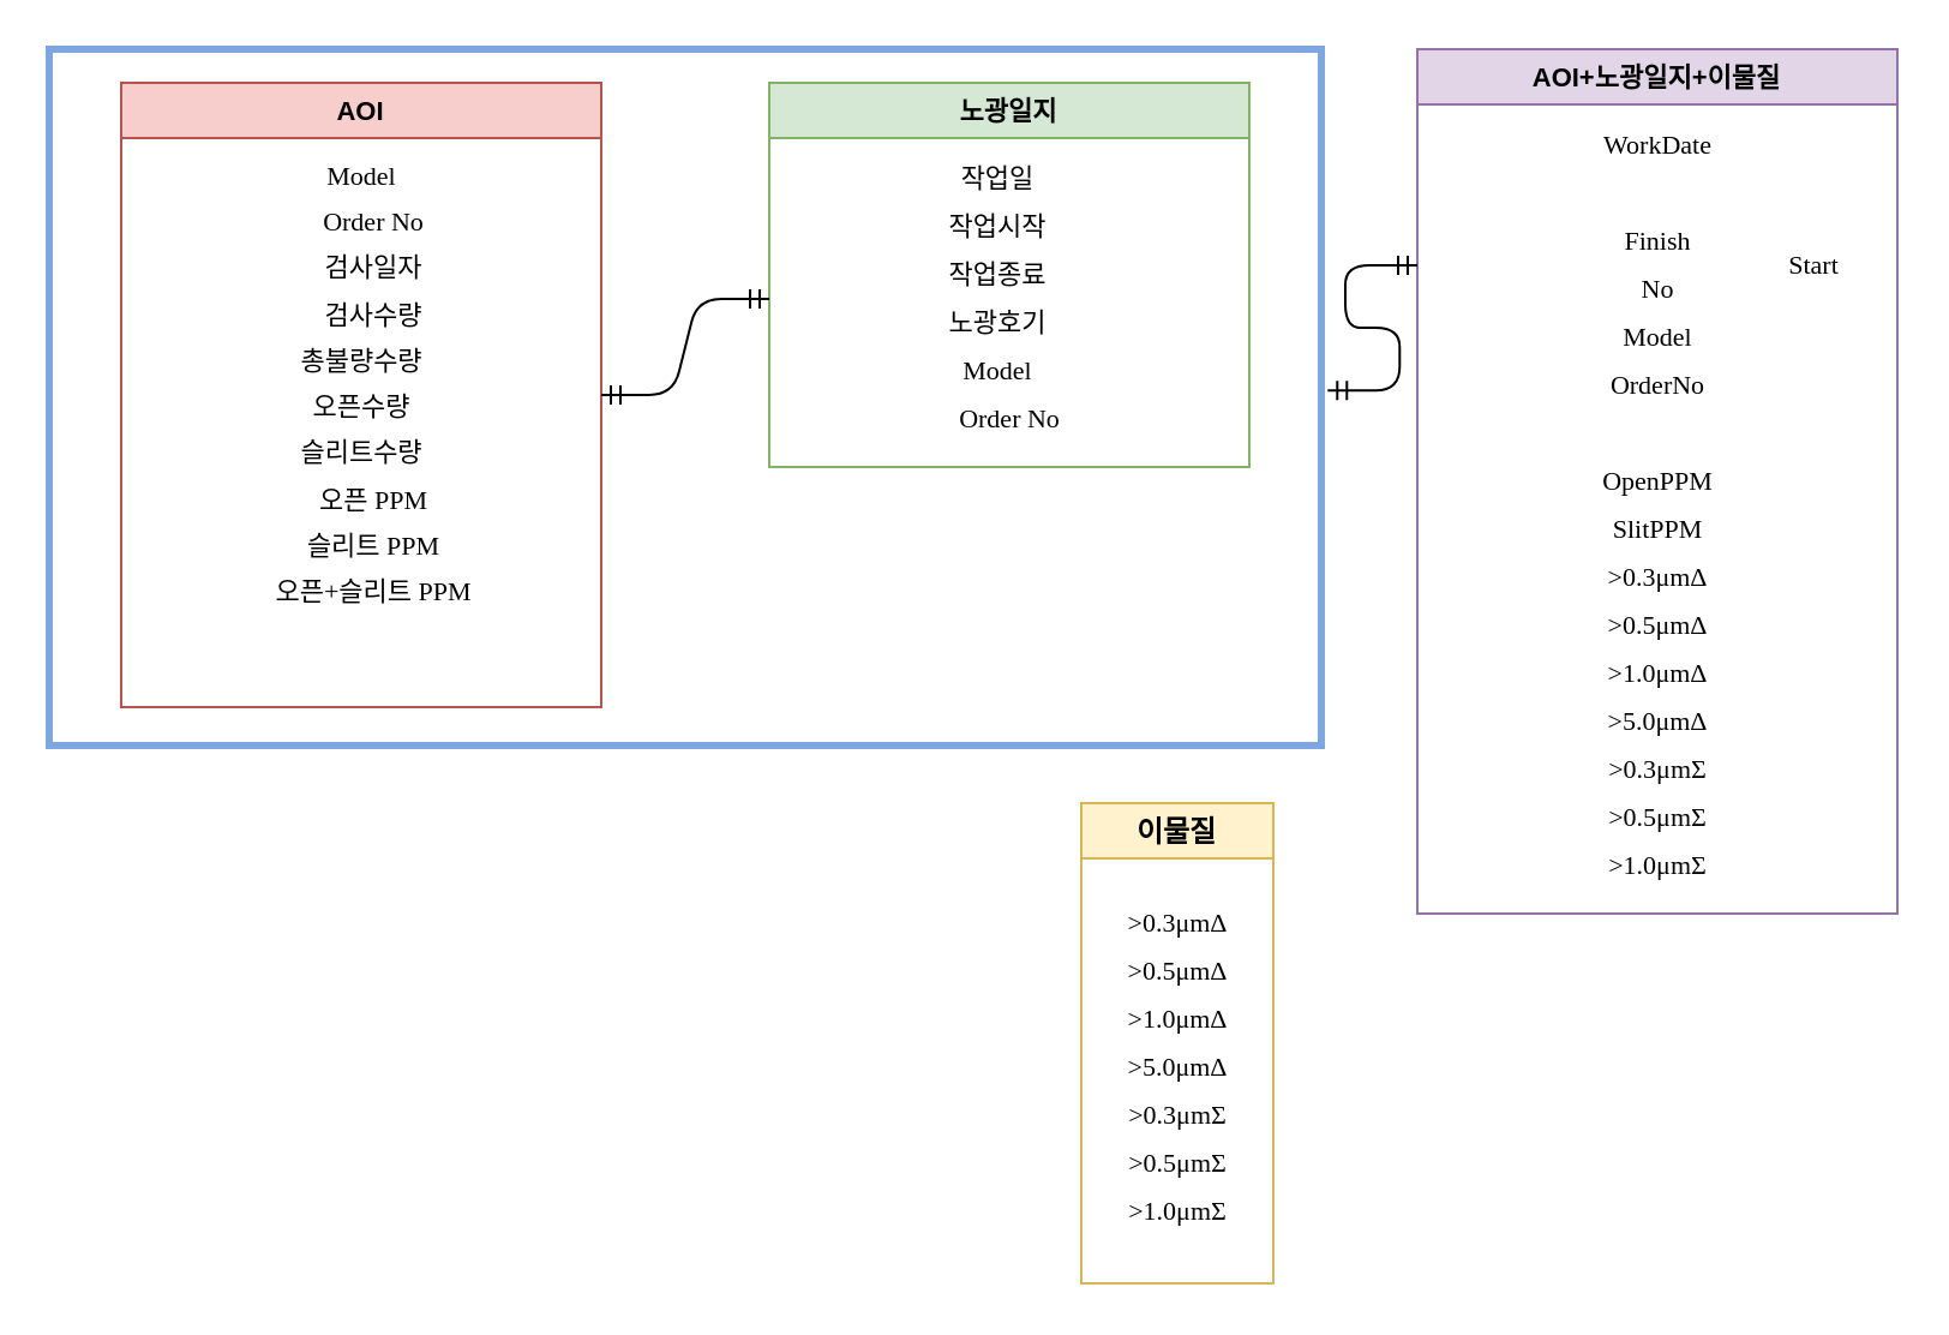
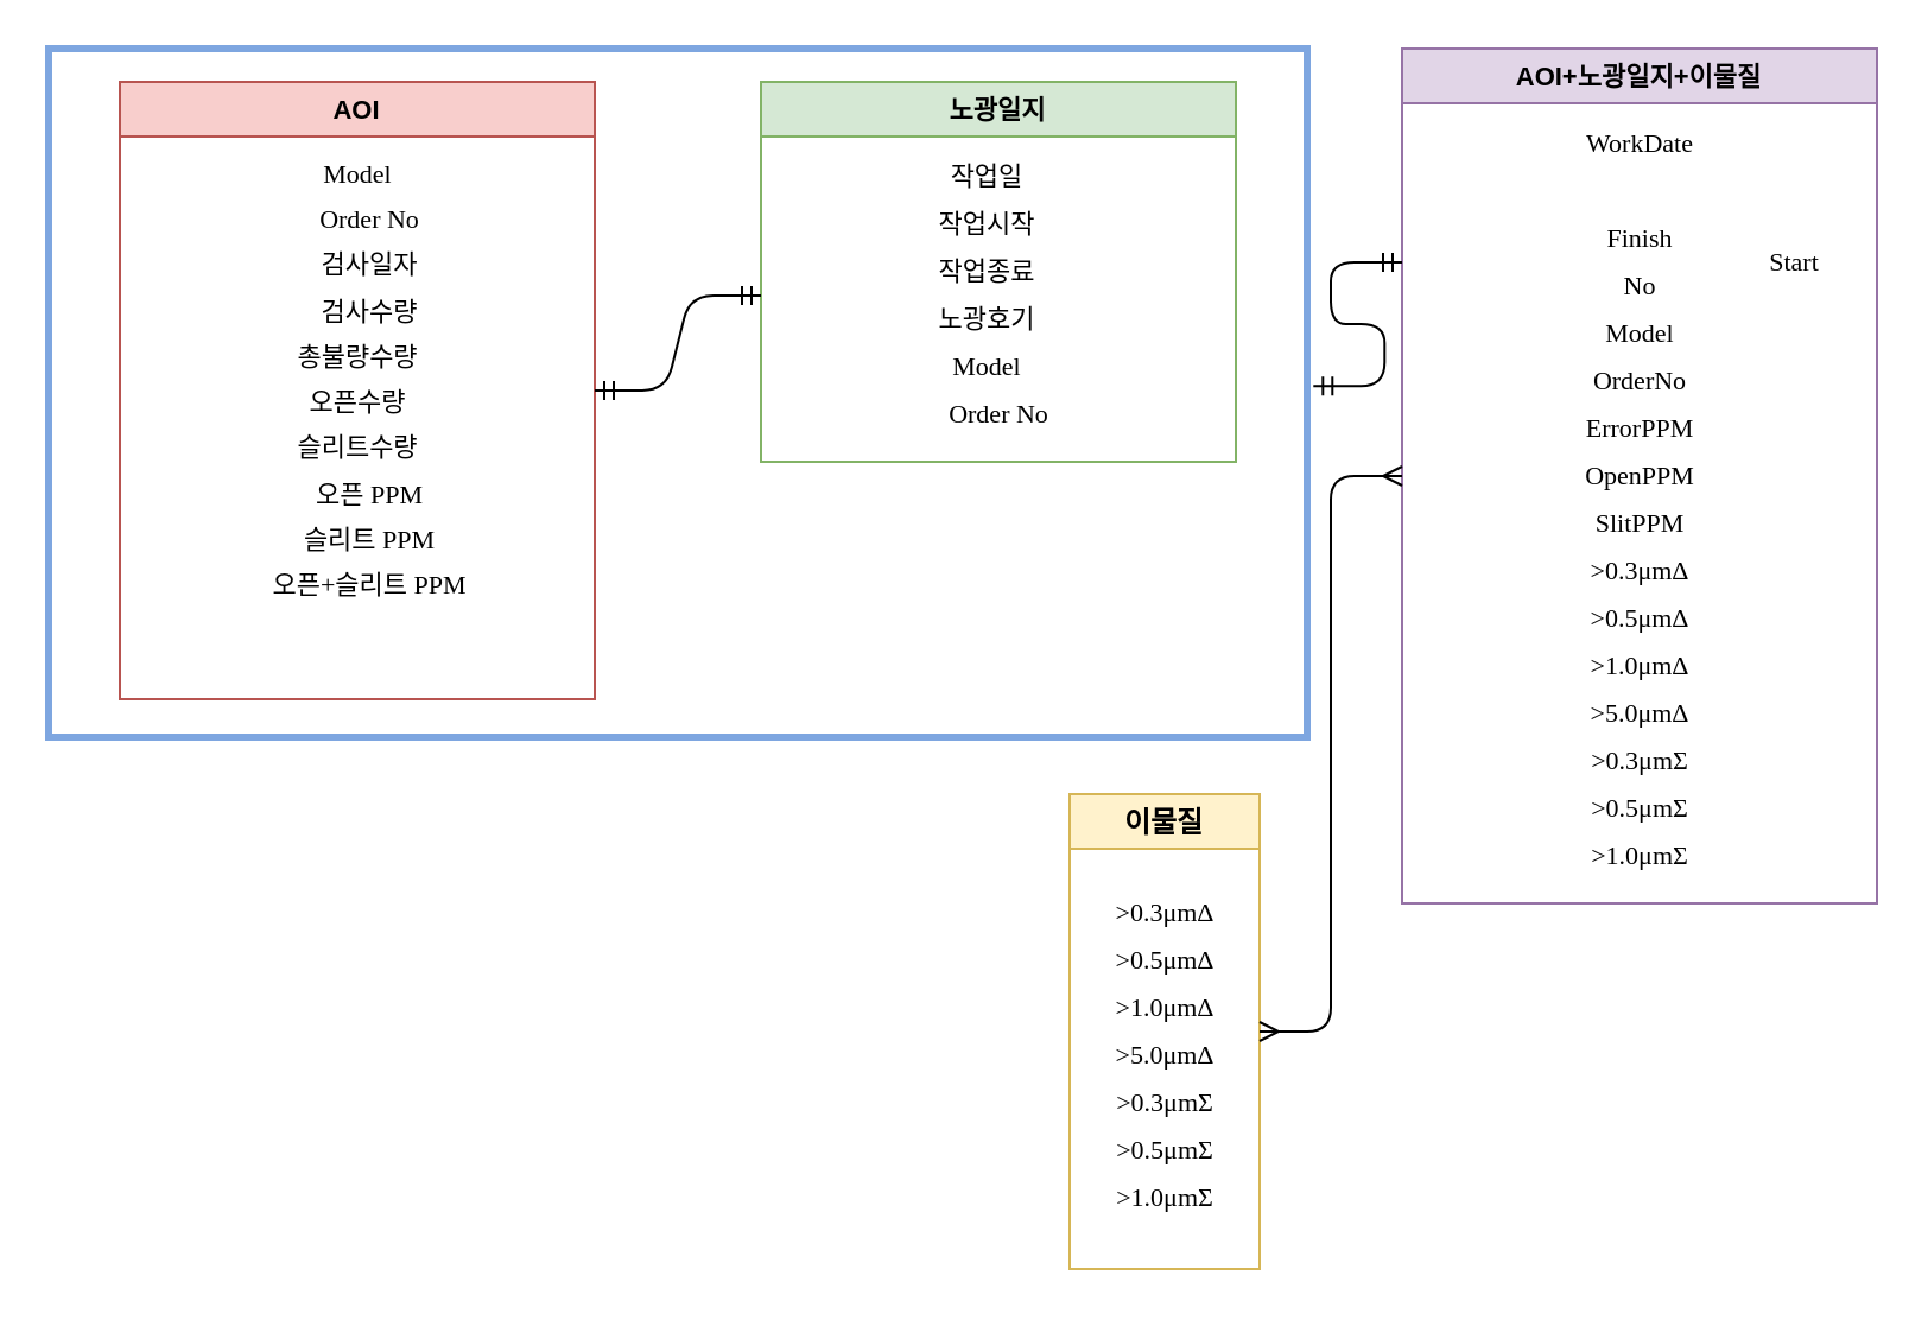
+ <mxCell id="41" value="&lt;p style=&quot;margin-top: 0pt ; margin-bottom: 0pt ; margin-left: 0in ; text-align: left ; direction: ltr ; unicode-bidi: embed ; font-size: 11px&quot;&gt;&lt;font face=&quot;맑은 고딕&quot;&gt;ErrorPPM&lt;/font&gt;&lt;/p&gt;" style="text;html=1;align=center;verticalAlign=middle;resizable=0;points=[];autosize=1;strokeColor=none;fontSize=11;" parent="31" vertex="1"><mxGeometry x="70" y="149.999" width="60" height="20" as="geometry" /></mxCell>
+ <mxCell id="50" value="" style="edgeStyle=entityRelationEdgeStyle;fontSize=12;html=1;endArrow=ERmany;startArrow=ERmany;exitX=1;exitY=0.5;exitDx=0;exitDy=0;entryX=0;entryY=0.5;entryDx=0;entryDy=0;" parent="1" source="3" target="32" edge="1"><mxGeometry width="100" height="100" relative="1" as="geometry"><mxPoint x="400" y="434" as="sourcePoint" /><mxPoint x="500" y="334" as="targetPoint" /></mxGeometry></mxCell>
